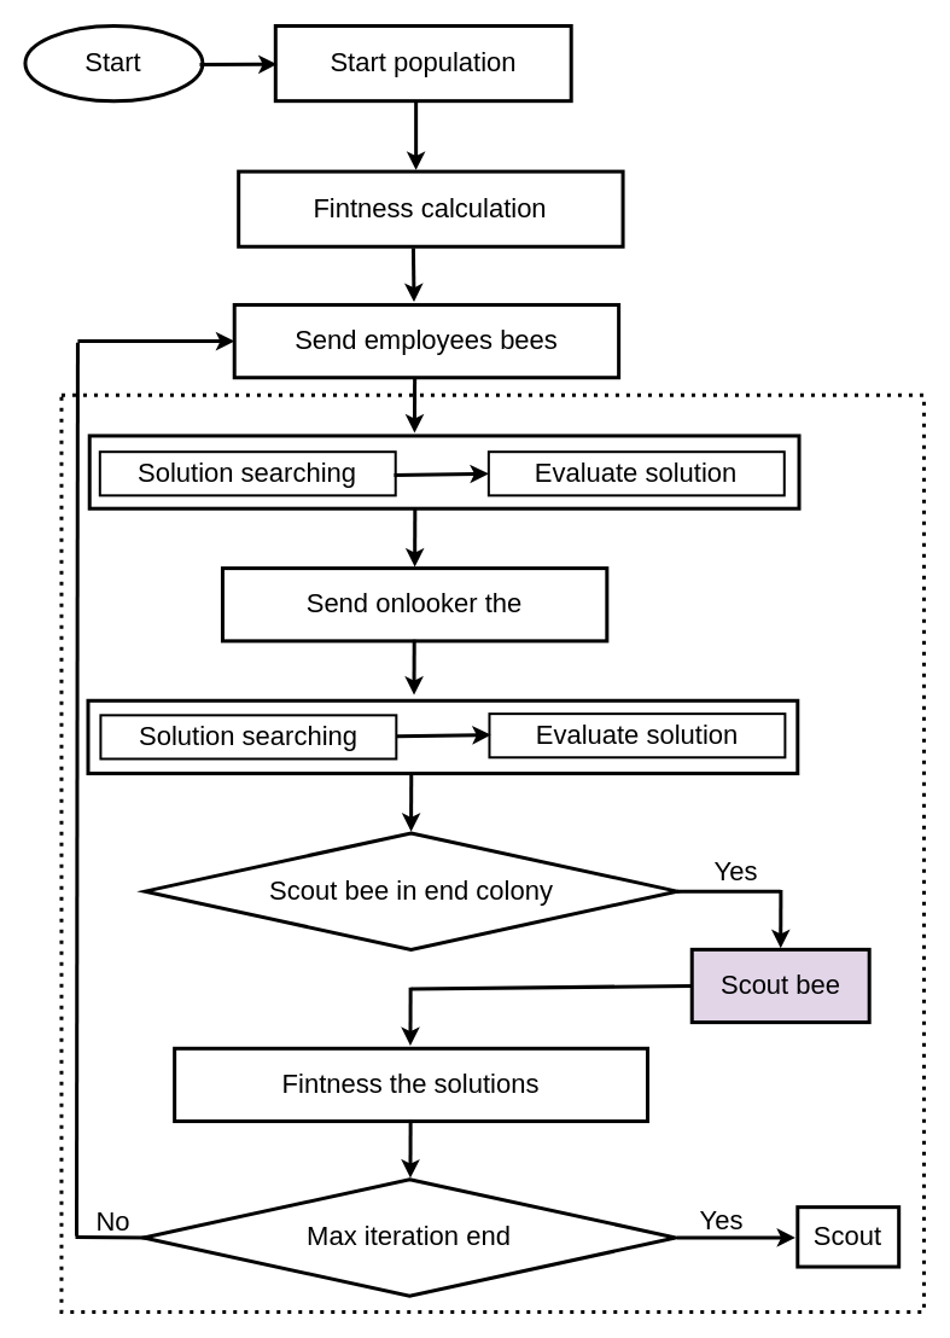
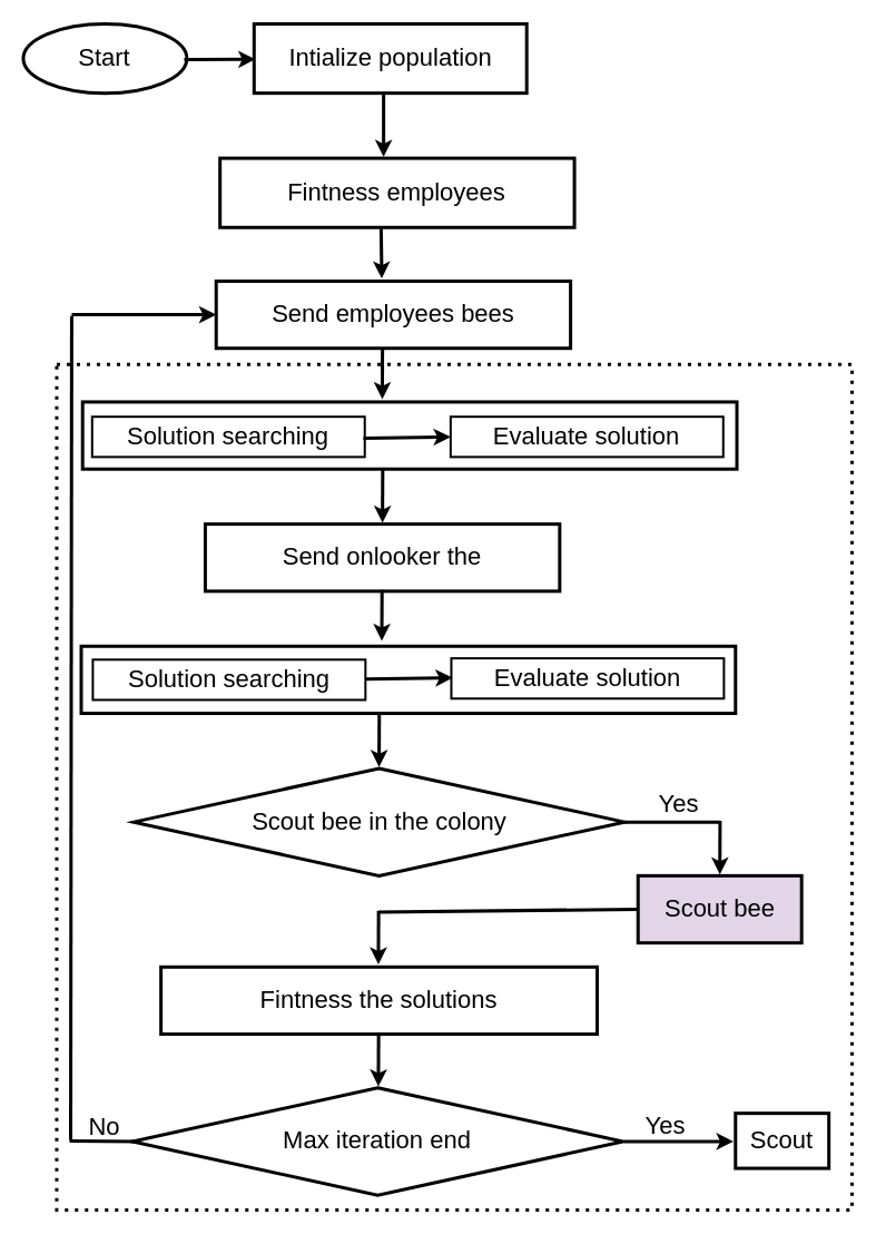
- <mxCell id="4" value="Start population" style="rounded=0;whiteSpace=wrap;html=1;fontSize=22;strokeWidth=3;" vertex="1" parent="1"><mxGeometry x="227.794" y="21" width="244.917" height="62.165" as="geometry" /></mxCell>
+ <mxCell id="4" value="Intialize population" style="rounded=0;whiteSpace=wrap;html=1;fontSize=22;strokeWidth=3;" vertex="1" parent="1"><mxGeometry x="227.794" y="21" width="244.917" height="62.165" as="geometry" /></mxCell>
- <mxCell id="8" value="Fintness calculation" style="rounded=0;whiteSpace=wrap;html=1;fontSize=22;strokeWidth=3;" vertex="1" parent="1"><mxGeometry x="197.18" y="141.6" width="318.392" height="62.165" as="geometry" /></mxCell>
+ <mxCell id="8" value="Fintness employees" style="rounded=0;whiteSpace=wrap;html=1;fontSize=22;strokeWidth=3;" vertex="1" parent="1"><mxGeometry x="197.18" y="141.6" width="318.392" height="62.165" as="geometry" /></mxCell>
- <mxCell id="24" value="Scout bee in end colony" style="rhombus;whiteSpace=wrap;html=1;strokeWidth=3;fillColor=none;fontSize=22;" vertex="1" parent="1"><mxGeometry x="119.646" y="689.436" width="440.849" height="96.41" as="geometry" /></mxCell>
+ <mxCell id="24" value="Scout bee in the colony" style="rhombus;whiteSpace=wrap;html=1;strokeWidth=3;fillColor=none;fontSize=22;" vertex="1" parent="1"><mxGeometry x="119.646" y="689.436" width="440.849" height="96.41" as="geometry" /></mxCell>
